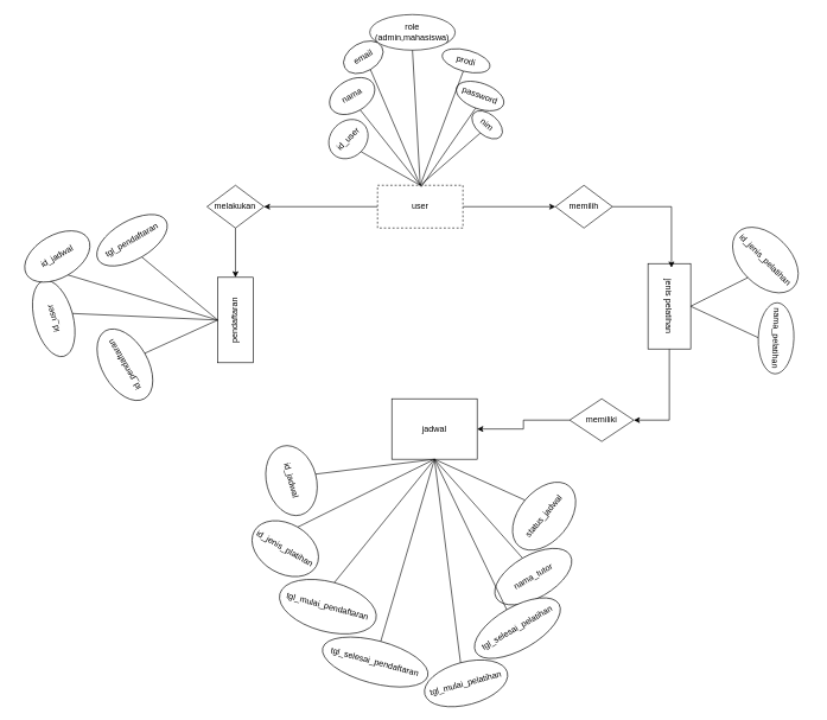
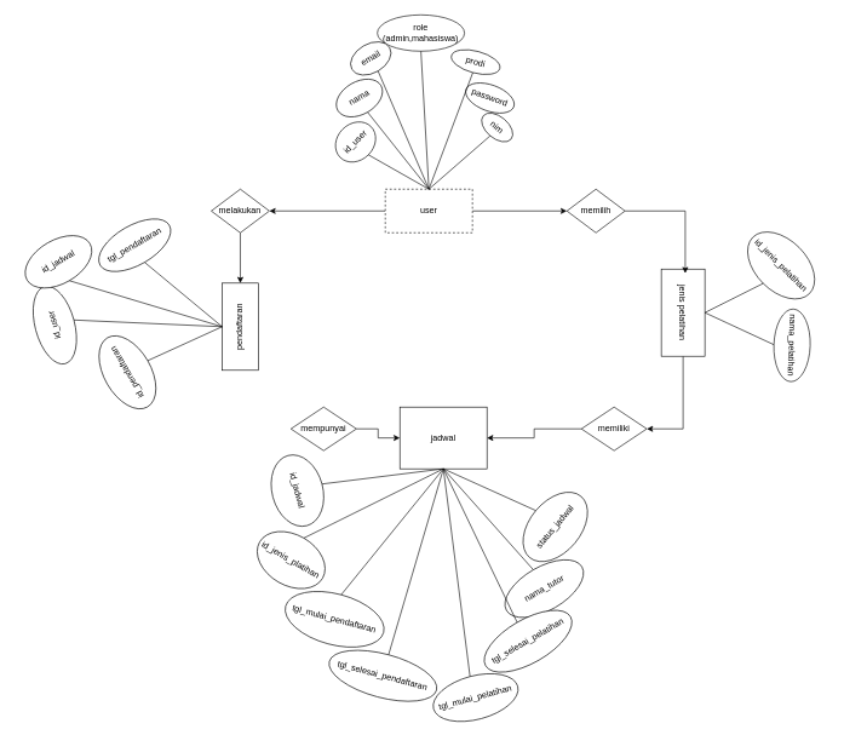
- <mxCell id="20" value="" style="endArrow=none;html=1;rounded=0;exitX=0.511;exitY=0.038;exitDx=0;exitDy=0;exitPerimeter=0;entryX=0.5;entryY=1;entryDx=0;entryDy=0;labelBackgroundColor=none;fontColor=default;" parent="1" source="8" target="10" edge="1"><mxGeometry width="50" height="50" relative="1" as="geometry"><mxPoint x="580" y="240" as="sourcePoint" /><mxPoint x="630" y="190" as="targetPoint" /></mxGeometry></mxCell>
+ <mxCell id="52" value="mempunyai" style="rhombus;whiteSpace=wrap;html=1;labelBackgroundColor=none;" parent="1" vertex="1"><mxGeometry y="560" width="90.21" height="60" as="geometry" x="400" /></mxCell>
+ <mxCell id="51" style="edgeStyle=orthogonalEdgeStyle;rounded=0;orthogonalLoop=1;jettySize=auto;html=1;entryX=0;entryY=0.5;entryDx=0;entryDy=0;labelBackgroundColor=none;fontColor=default;" parent="1" source="52" target="3" edge="1"><mxGeometry relative="1" as="geometry" /></mxCell>
